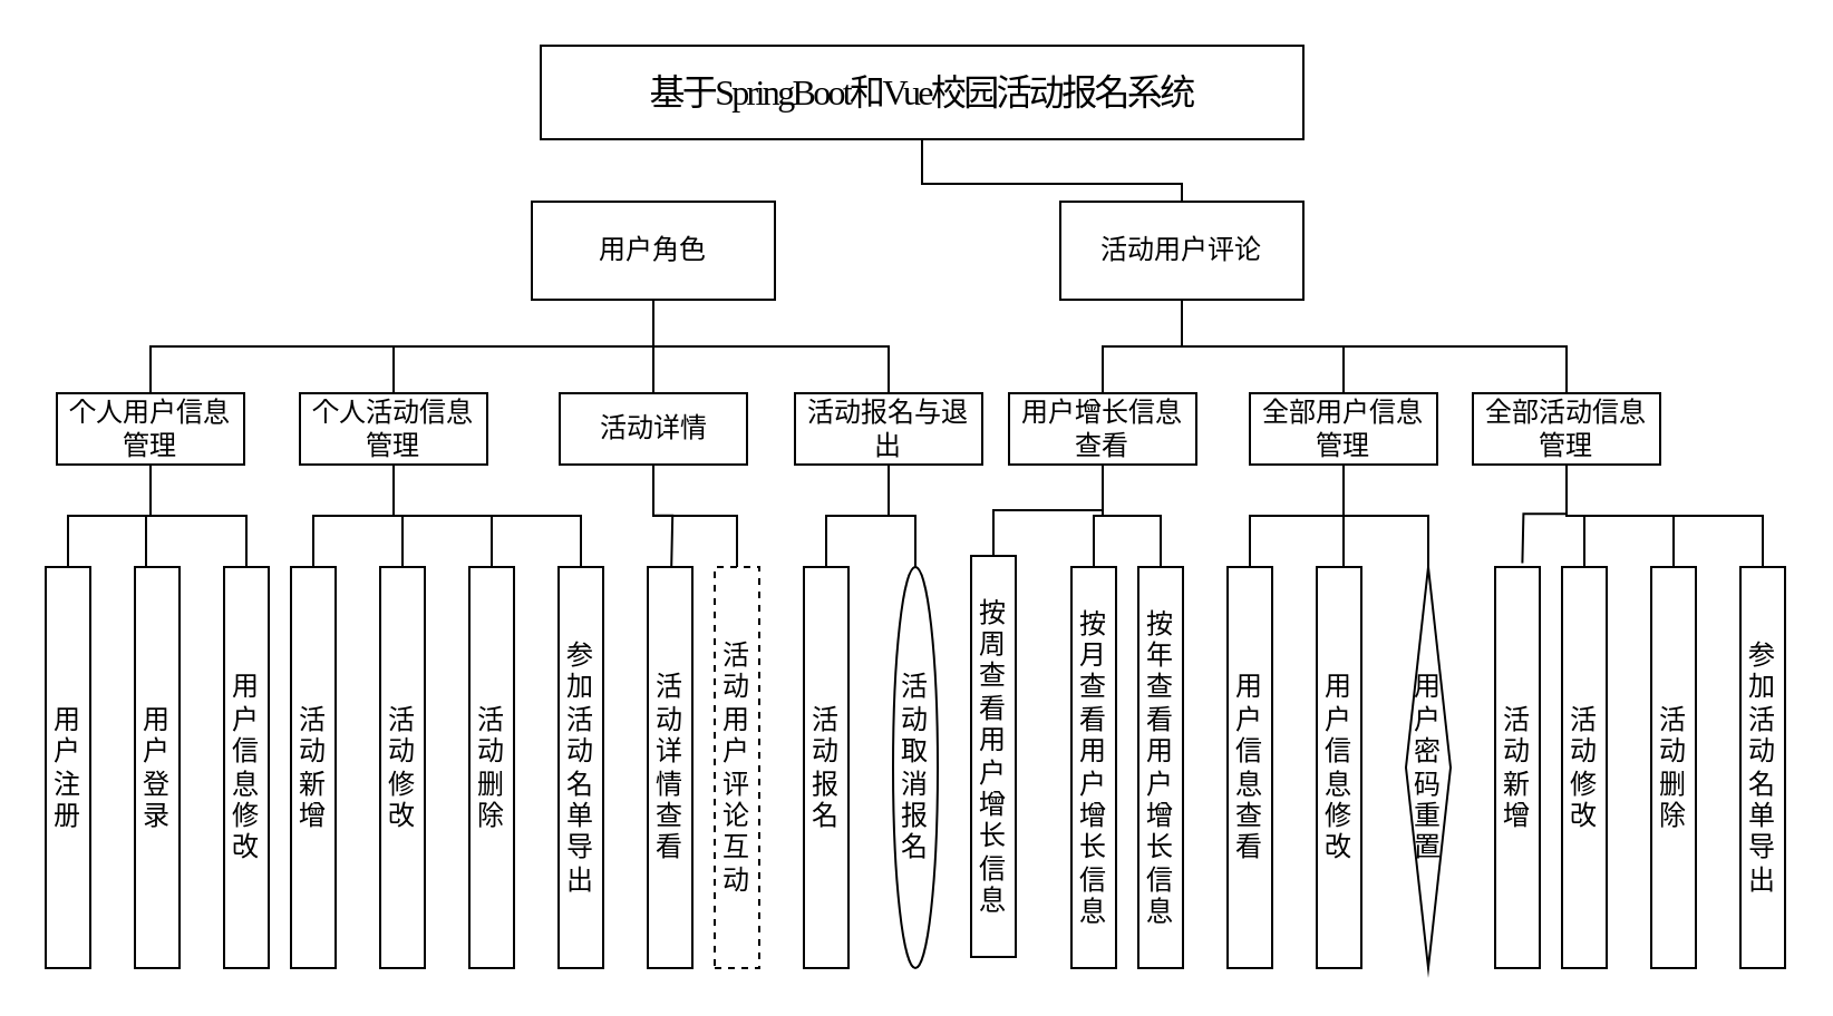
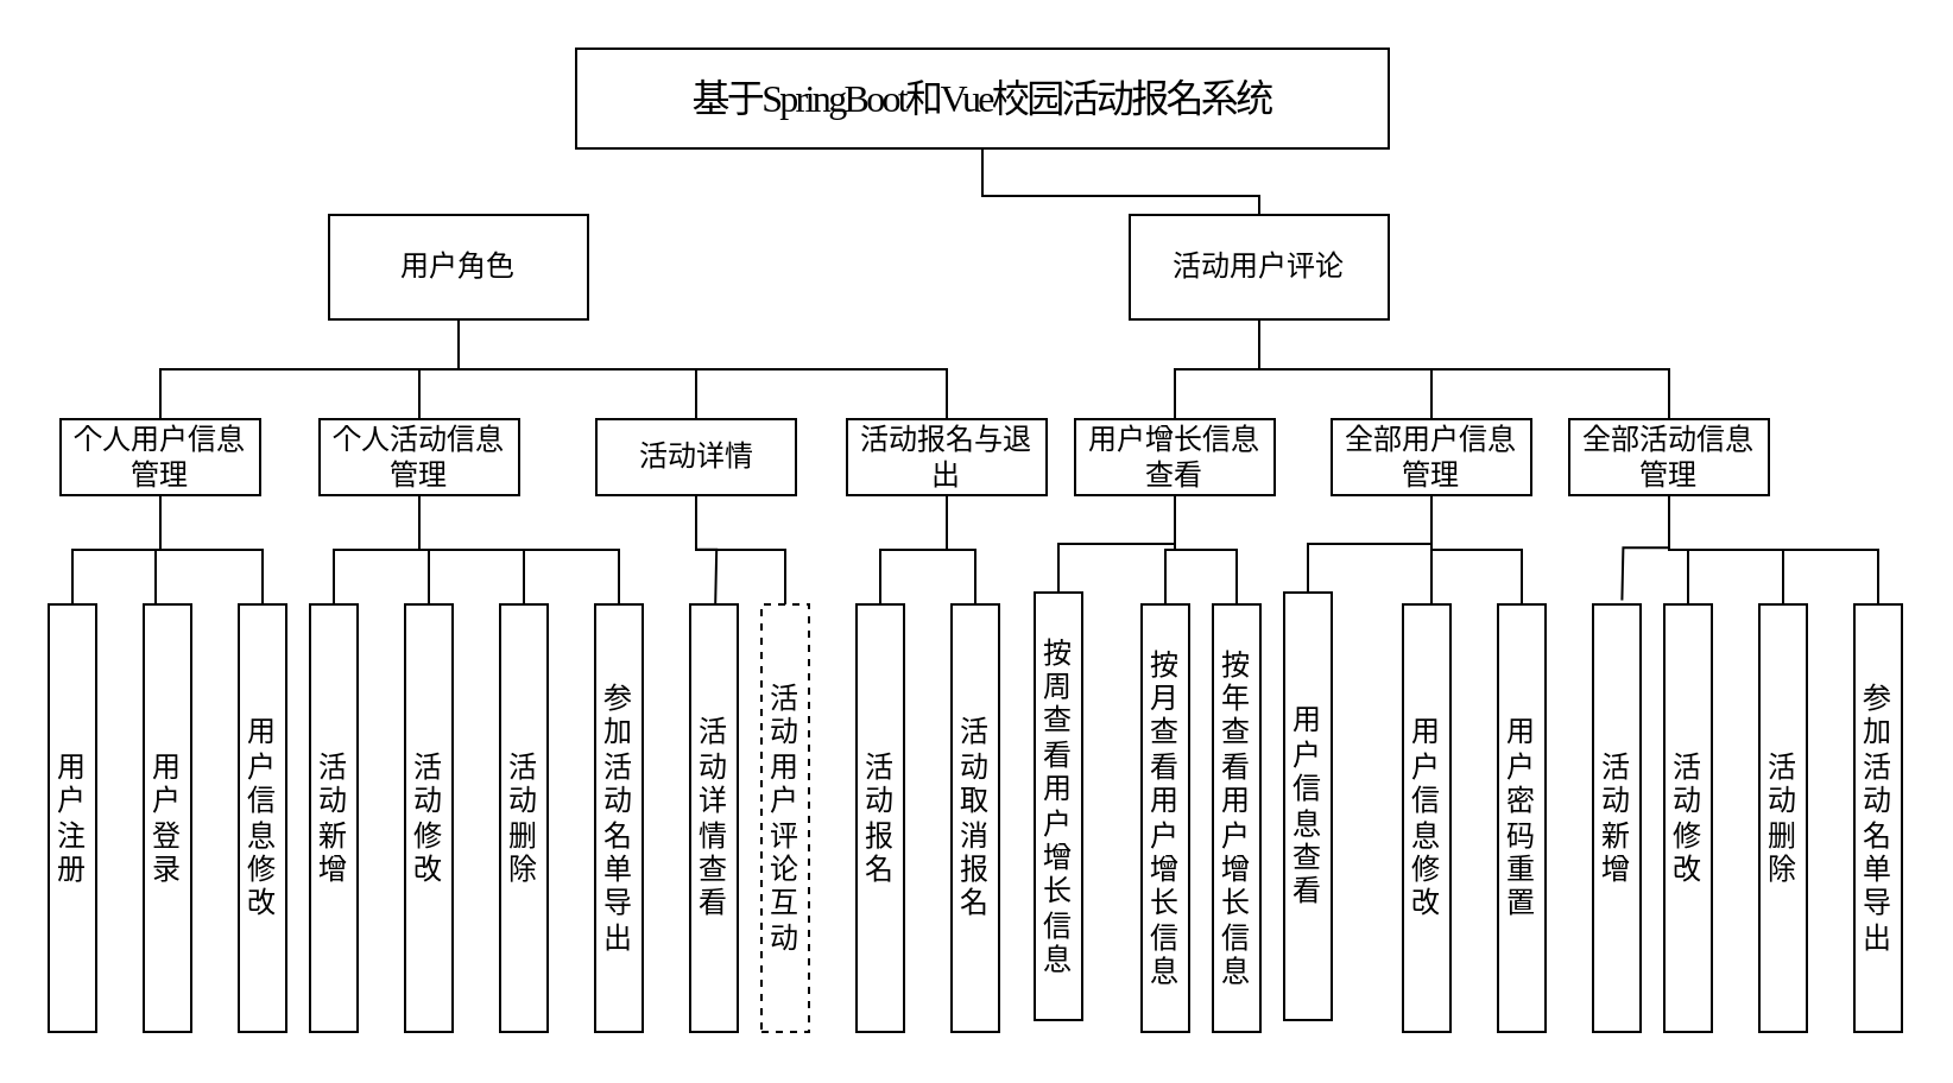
- <mxCell id="23" value="用户角色" style="rounded=0;whiteSpace=wrap;html=1;" vertex="1" parent="1"><mxGeometry x="238" y="90" width="109" height="44" as="geometry" /></mxCell>
+ <mxCell id="23" value="用户角色" style="rounded=0;whiteSpace=wrap;html=1;" vertex="1" parent="1"><mxGeometry x="138" y="90" width="109" height="44" as="geometry" /></mxCell>
- <mxCell id="51" value="活动取消报名" style="ellipse;whiteSpace=wrap;html=1;flipV=1;flipH=0;" vertex="1" parent="41"><mxGeometry x="380" y="10" width="20" height="180" as="geometry" /></mxCell>
+ <mxCell id="51" value="活动取消报名" style="rounded=0;whiteSpace=wrap;html=1;flipV=1;flipH=0;" vertex="1" parent="41"><mxGeometry x="380" y="10" width="20" height="180" as="geometry" /></mxCell>
- <mxCell id="55" value="用户信息查看" style="rounded=0;whiteSpace=wrap;html=1;flipV=1;flipH=0;" vertex="1" parent="41"><mxGeometry x="530" y="10" width="20" height="180" as="geometry" /></mxCell>
+ <mxCell id="55" value="用户信息查看" style="rounded=0;whiteSpace=wrap;html=1;flipV=1;flipH=0;" vertex="1" parent="41"><mxGeometry x="520" y="5" width="20" height="180" as="geometry" /></mxCell>
- <mxCell id="57" value="用户密码重置" style="rhombus;whiteSpace=wrap;html=1;flipV=1;flipH=0;" vertex="1" parent="41"><mxGeometry x="610" y="10" width="20" height="180" as="geometry" /></mxCell>
+ <mxCell id="57" value="用户密码重置" style="rounded=0;whiteSpace=wrap;html=1;flipV=1;flipH=0;" vertex="1" parent="41"><mxGeometry x="610" y="10" width="20" height="180" as="geometry" /></mxCell>
